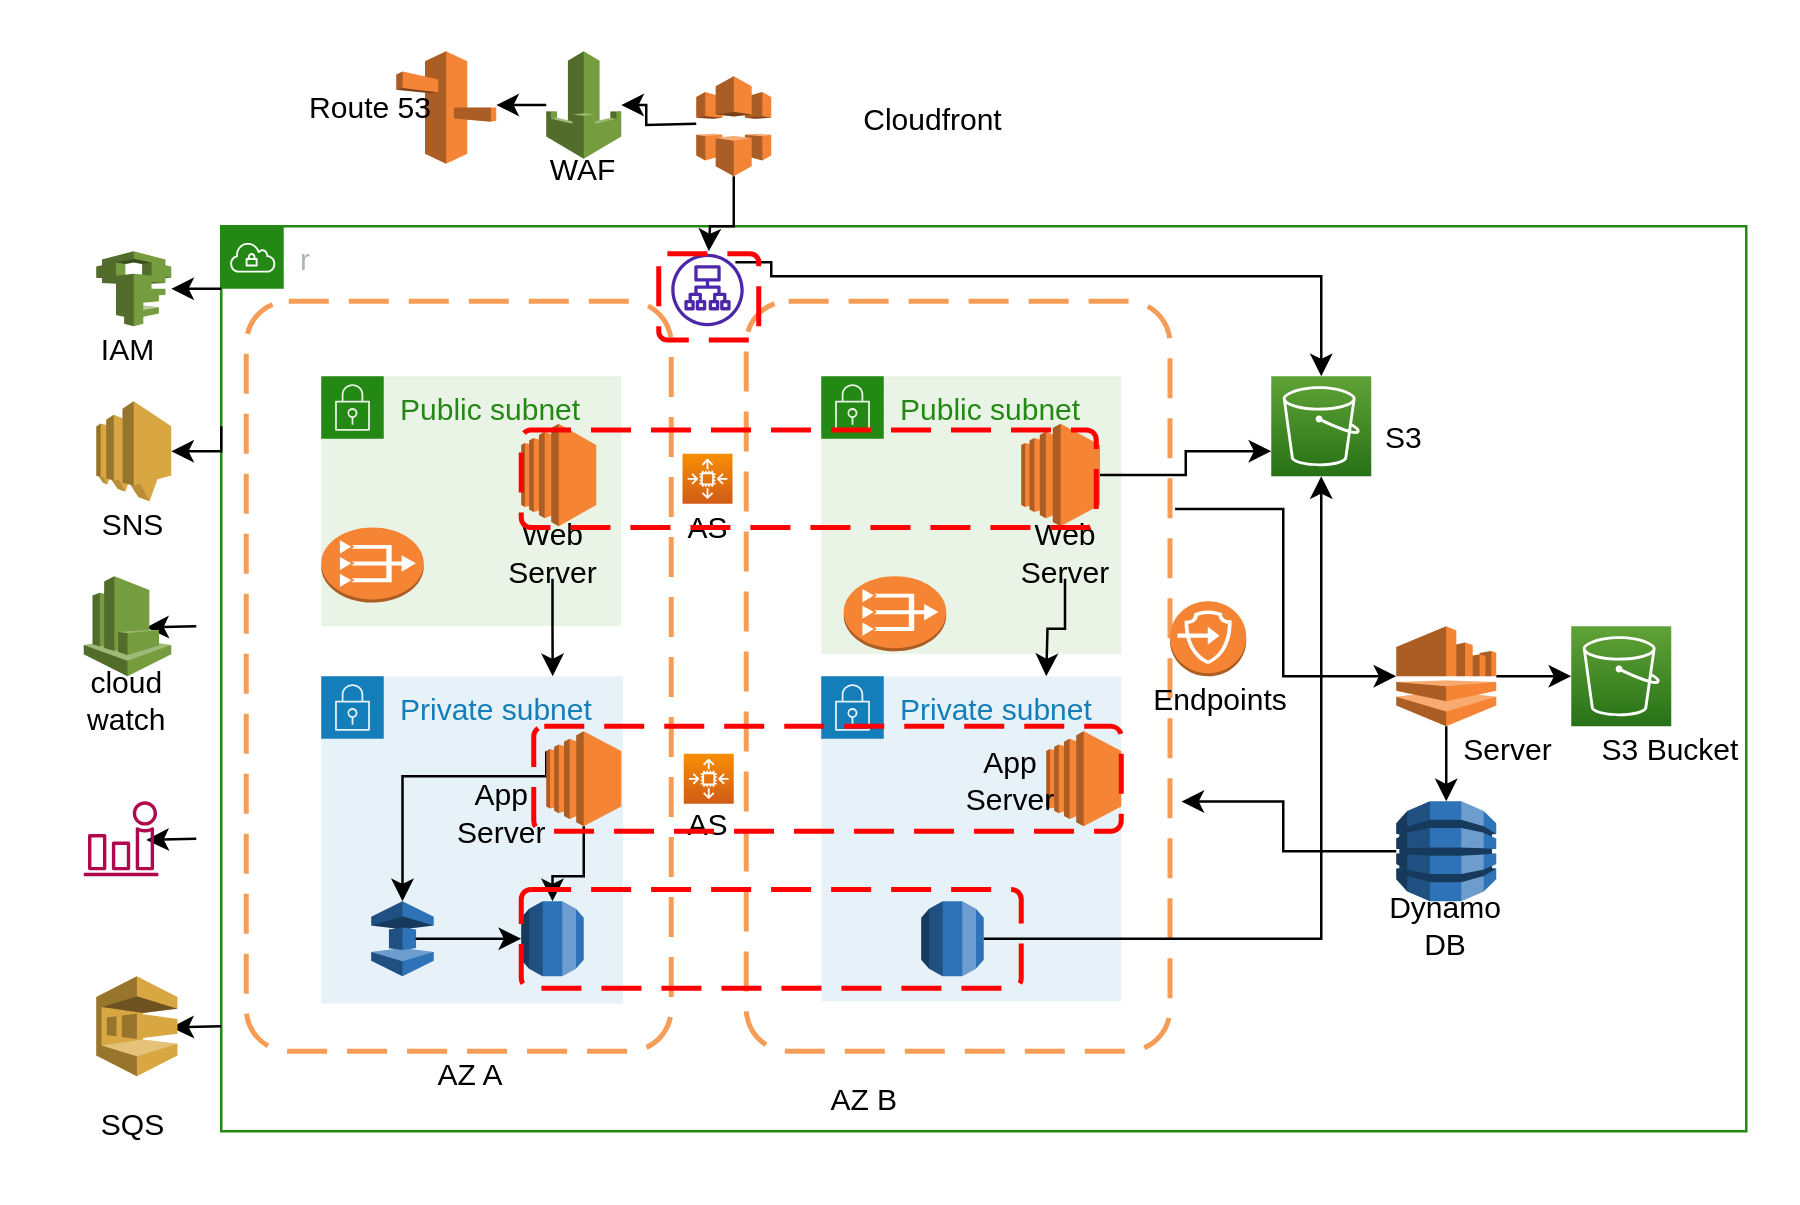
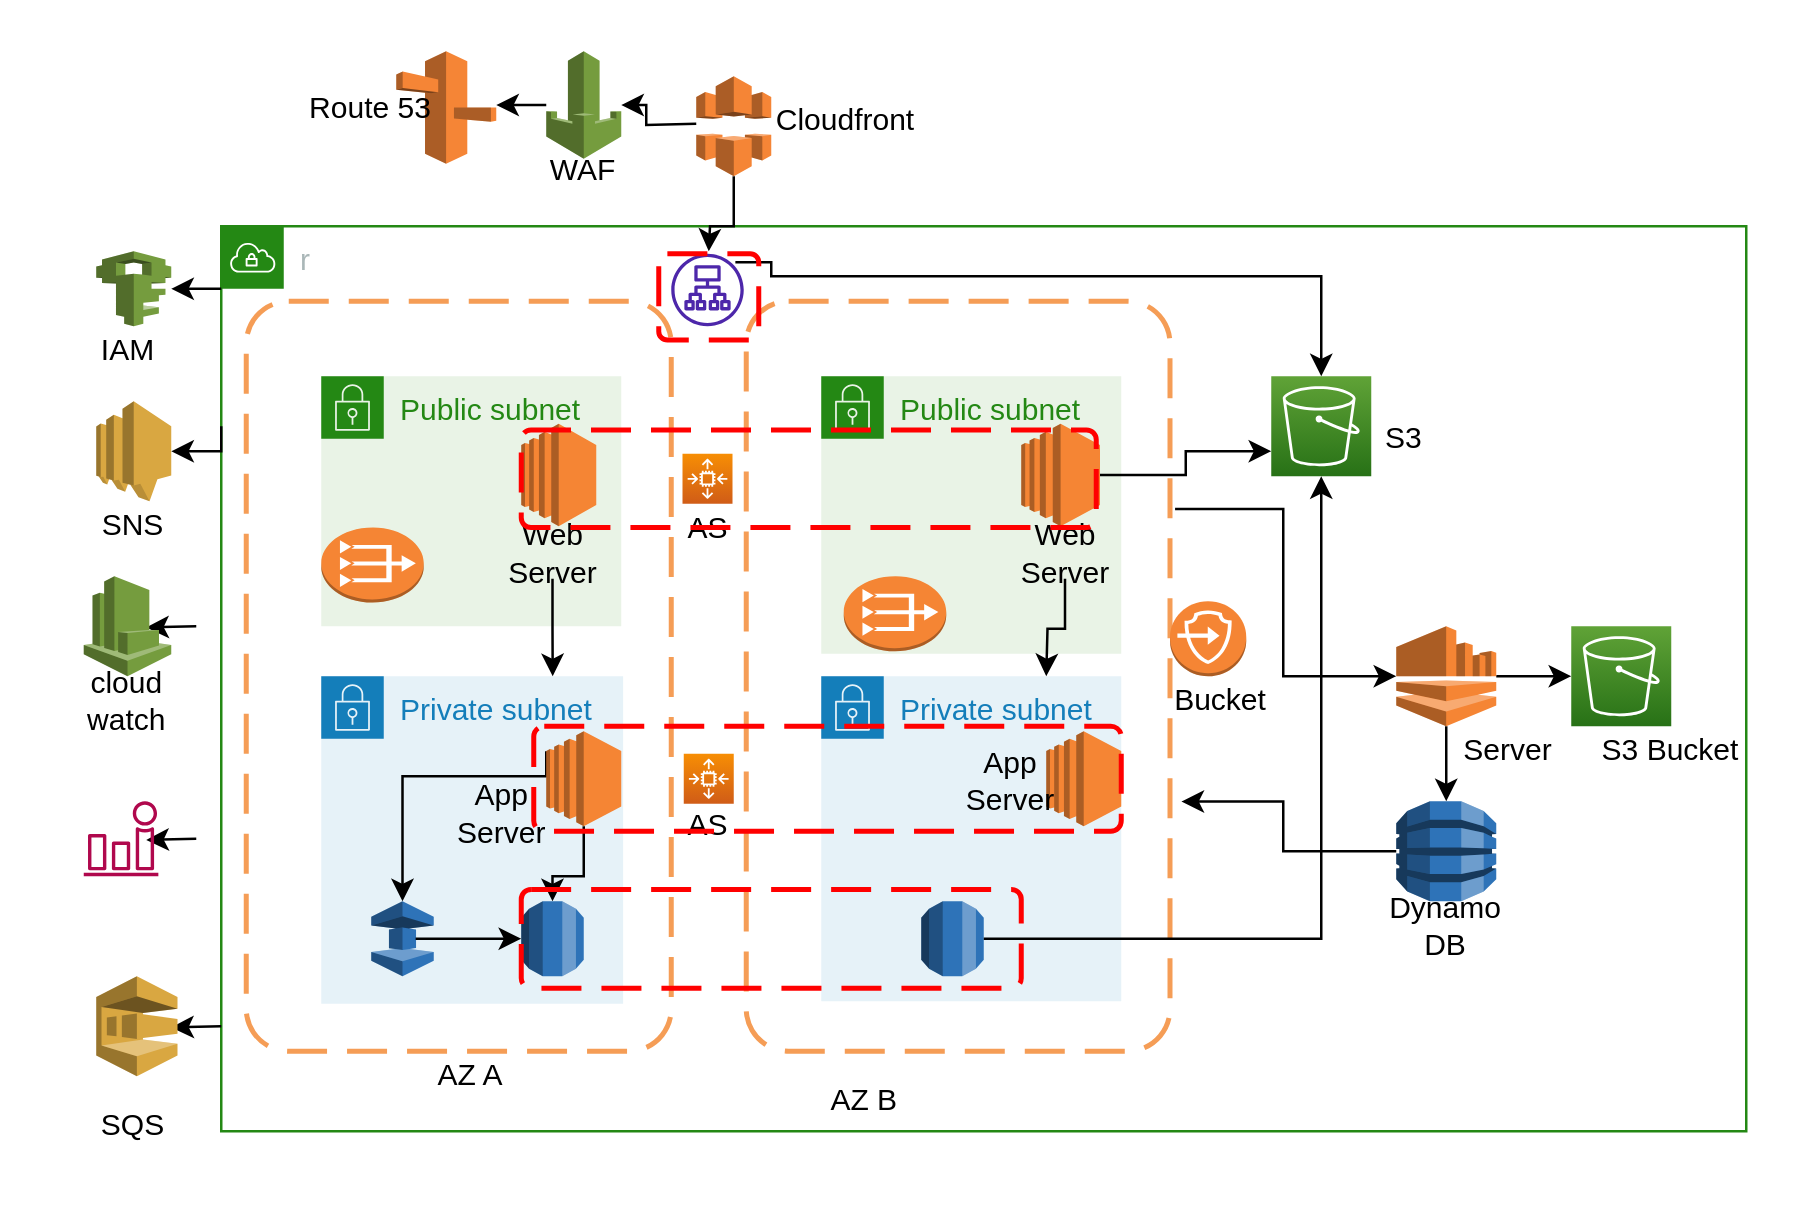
- <mxCell id="70" value="Cloudfront" style="text;html=1;strokeColor=none;fillColor=none;align=center;verticalAlign=middle;whiteSpace=wrap;rounded=0;" vertex="1" parent="1"><mxGeometry x="343" y="37.5" width="60" height="20" as="geometry" /></mxCell>
+ <mxCell id="70" value="Cloudfront" style="text;html=1;strokeColor=none;fillColor=none;align=center;verticalAlign=middle;whiteSpace=wrap;rounded=0;" vertex="1" parent="1"><mxGeometry x="308" y="37.5" width="60" height="20" as="geometry" /></mxCell>
- <mxCell id="44" value="Endpoints" style="text;html=1;strokeColor=none;fillColor=none;align=center;verticalAlign=middle;whiteSpace=wrap;rounded=0;" vertex="1" parent="2"><mxGeometry x="380" y="180" width="40" height="20" as="geometry" /></mxCell>
+ <mxCell id="44" value="Bucket" style="text;html=1;strokeColor=none;fillColor=none;align=center;verticalAlign=middle;whiteSpace=wrap;rounded=0;" vertex="1" parent="2"><mxGeometry x="380" y="180" width="40" height="20" as="geometry" /></mxCell>
